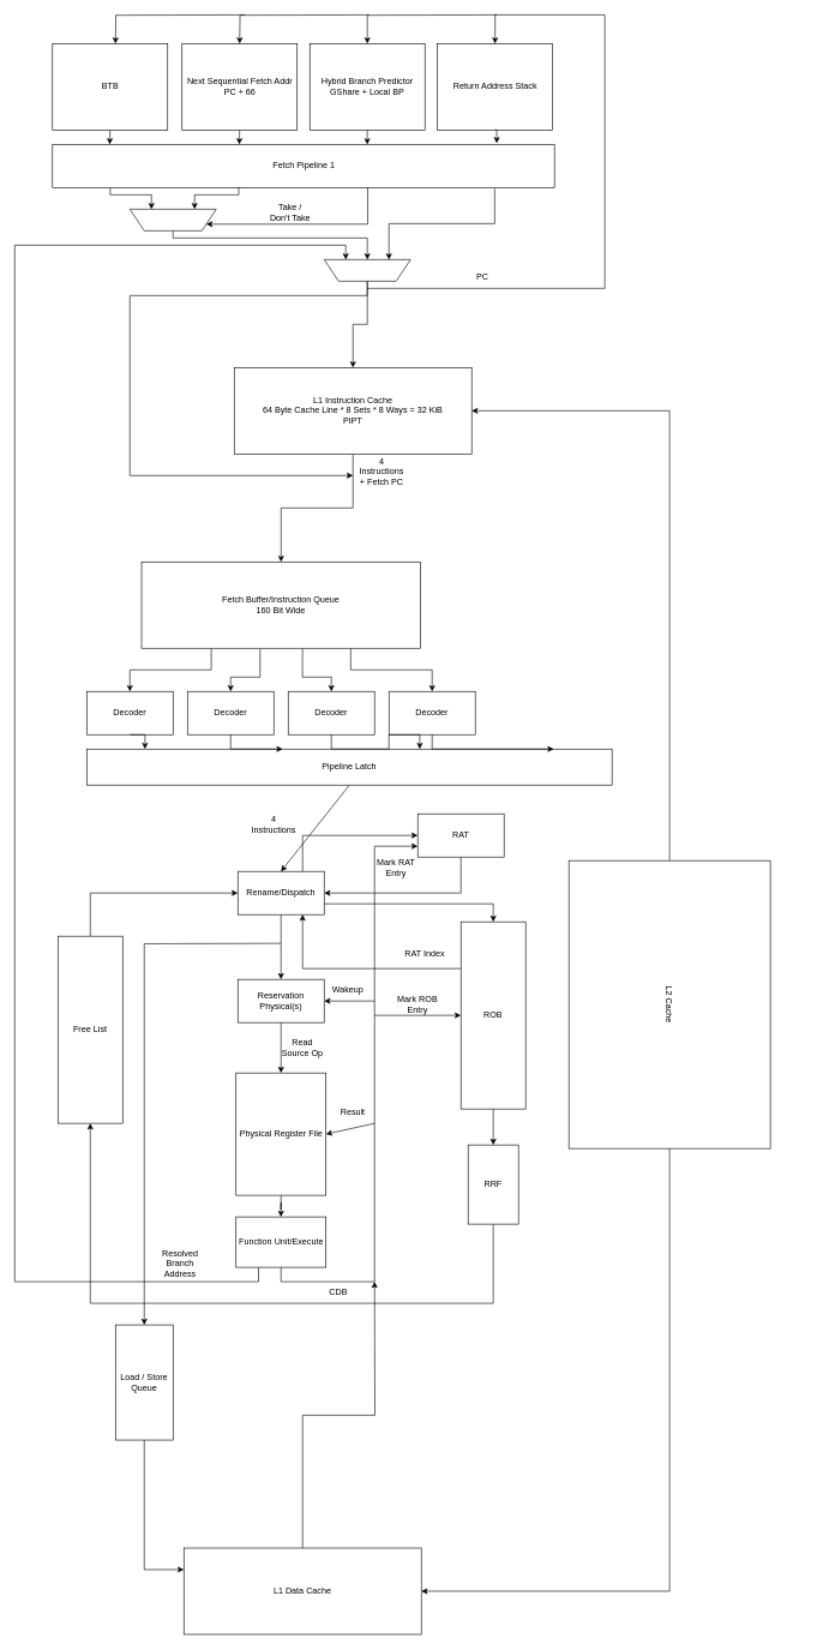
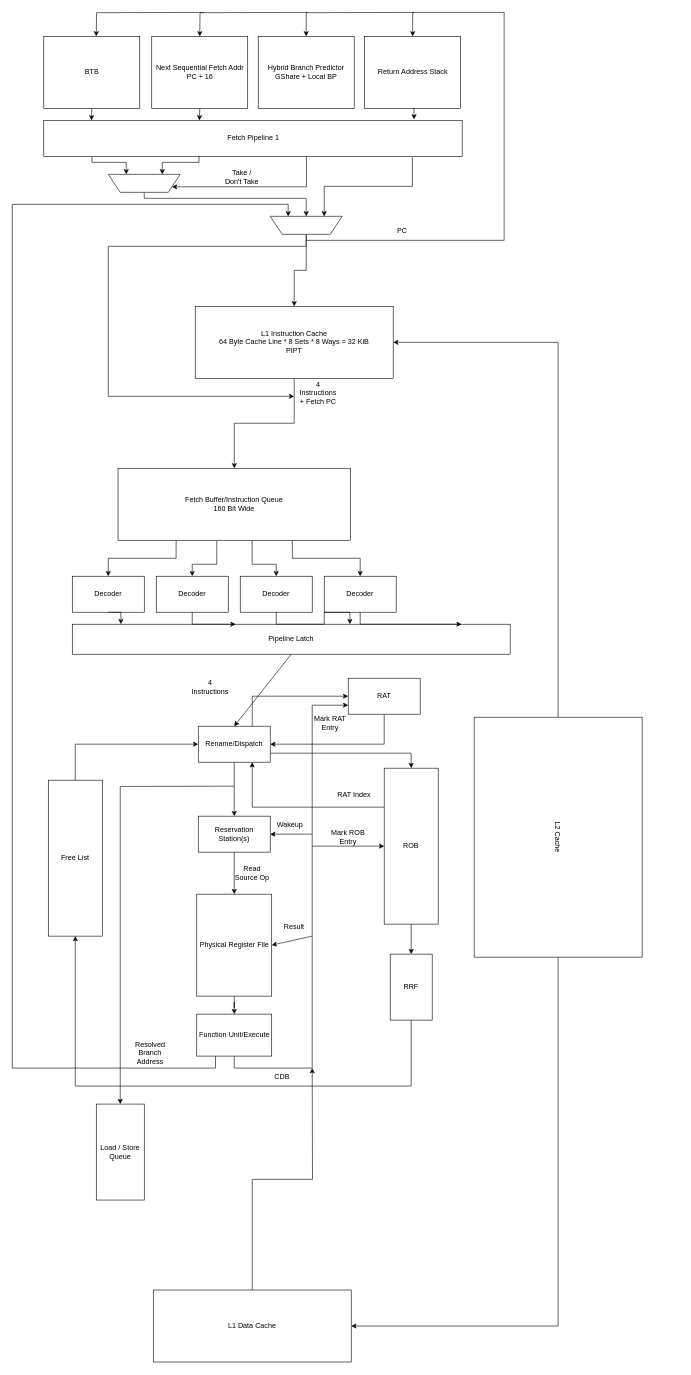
- <mxCell id="62" value="&lt;div&gt;Next Sequential Fetch Addr&lt;/div&gt;&lt;div&gt;PC + 66&lt;br&gt;&lt;/div&gt;" style="rounded=0;whiteSpace=wrap;html=1;" parent="1" vertex="1"><mxGeometry x="252.5" y="60" width="160" height="120" as="geometry" /></mxCell>
+ <mxCell id="62" value="&lt;div&gt;Next Sequential Fetch Addr&lt;/div&gt;&lt;div&gt;PC + 16&lt;br&gt;&lt;/div&gt;" style="rounded=0;whiteSpace=wrap;html=1;" parent="1" vertex="1"><mxGeometry x="252.5" y="60" width="160" height="120" as="geometry" /></mxCell>
- <mxCell id="81" style="edgeStyle=orthogonalEdgeStyle;rounded=0;orthogonalLoop=1;jettySize=auto;html=1;exitX=0.5;exitY=1;exitDx=0;exitDy=0;entryX=0.627;entryY=0.003;entryDx=0;entryDy=0;entryPerimeter=0;" parent="1" source="64" target="78" edge="1"><mxGeometry relative="1" as="geometry" /></mxCell>
- <mxCell id="60" value="4 Instructions" style="text;html=1;align=center;verticalAlign=middle;whiteSpace=wrap;rounded=0;" parent="1" vertex="1"><mxGeometry x="350" y="1130" width="60" height="30" as="geometry" /></mxCell>
+ <mxCell id="60" value="4 Instructions" style="text;html=1;align=center;verticalAlign=middle;whiteSpace=wrap;rounded=0;" parent="1" vertex="1"><mxGeometry x="320" y="1130" width="60" height="30" as="geometry" /></mxCell>
- <mxCell id="9" value="Reservation Physical(s)" style="rounded=0;whiteSpace=wrap;html=1;" parent="1" vertex="1"><mxGeometry x="330" y="1360" width="120" height="60" as="geometry" /></mxCell>
+ <mxCell id="9" value="Reservation Station(s)" style="rounded=0;whiteSpace=wrap;html=1;" parent="1" vertex="1"><mxGeometry x="330" y="1360" width="120" height="60" as="geometry" /></mxCell>
- <mxCell id="27" style="edgeStyle=orthogonalEdgeStyle;rounded=0;orthogonalLoop=1;jettySize=auto;html=1;exitX=0.5;exitY=1;exitDx=0;exitDy=0;entryX=0;entryY=0.25;entryDx=0;entryDy=0;" parent="1" source="28" target="47" edge="1"><mxGeometry relative="1" as="geometry" /></mxCell>
